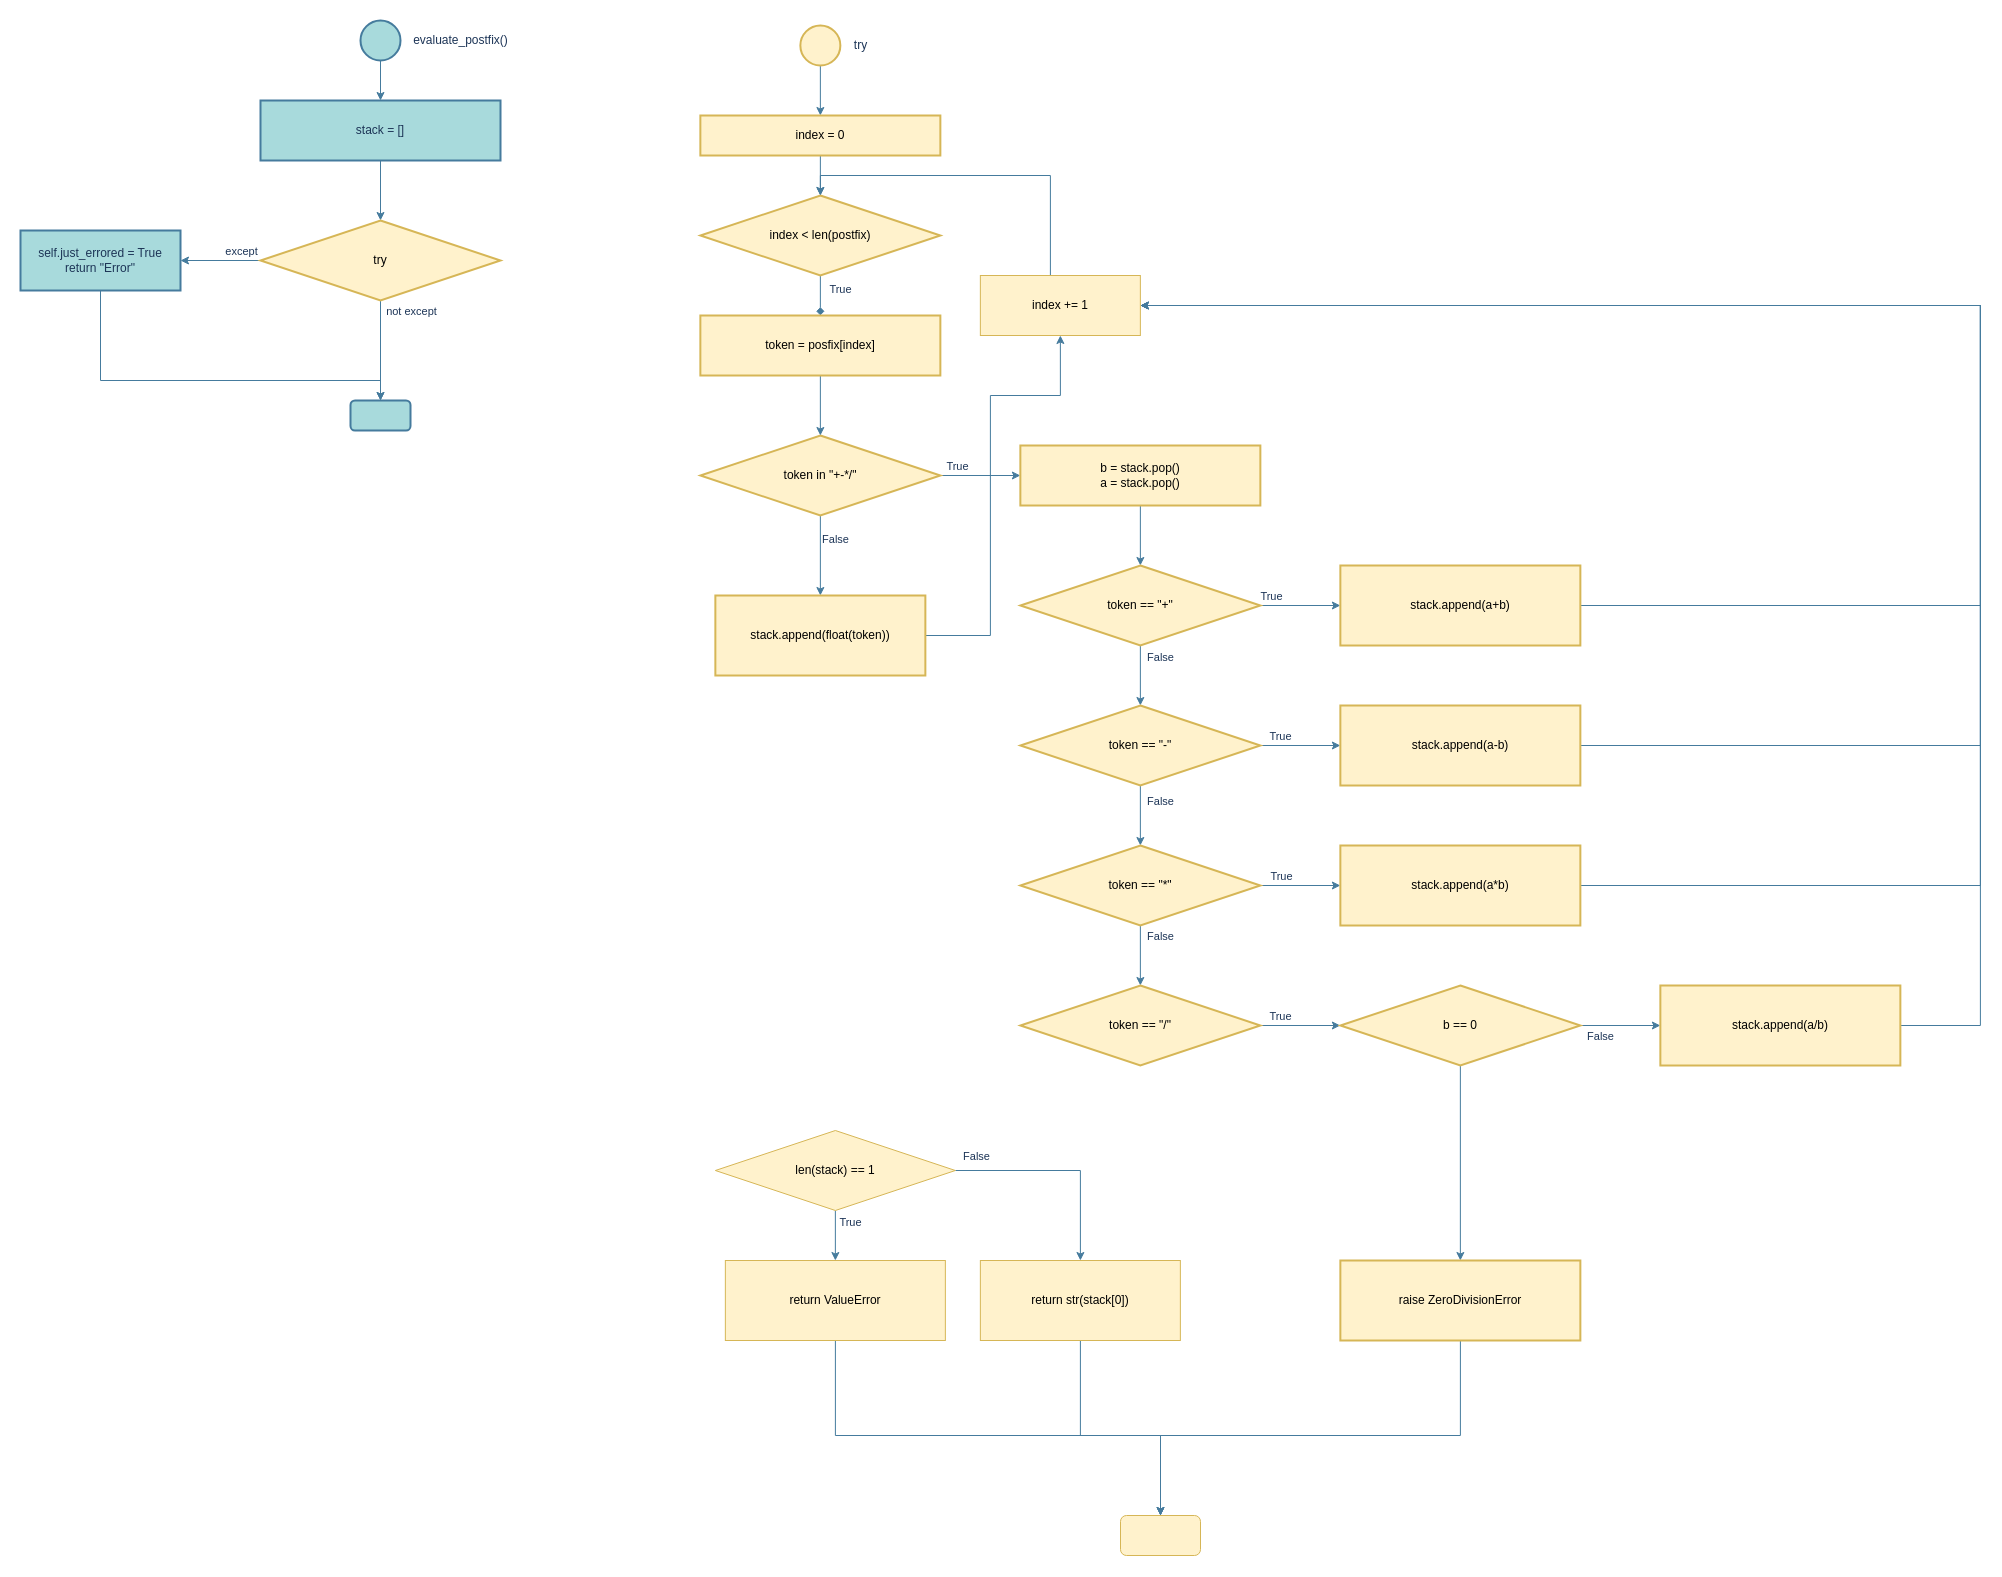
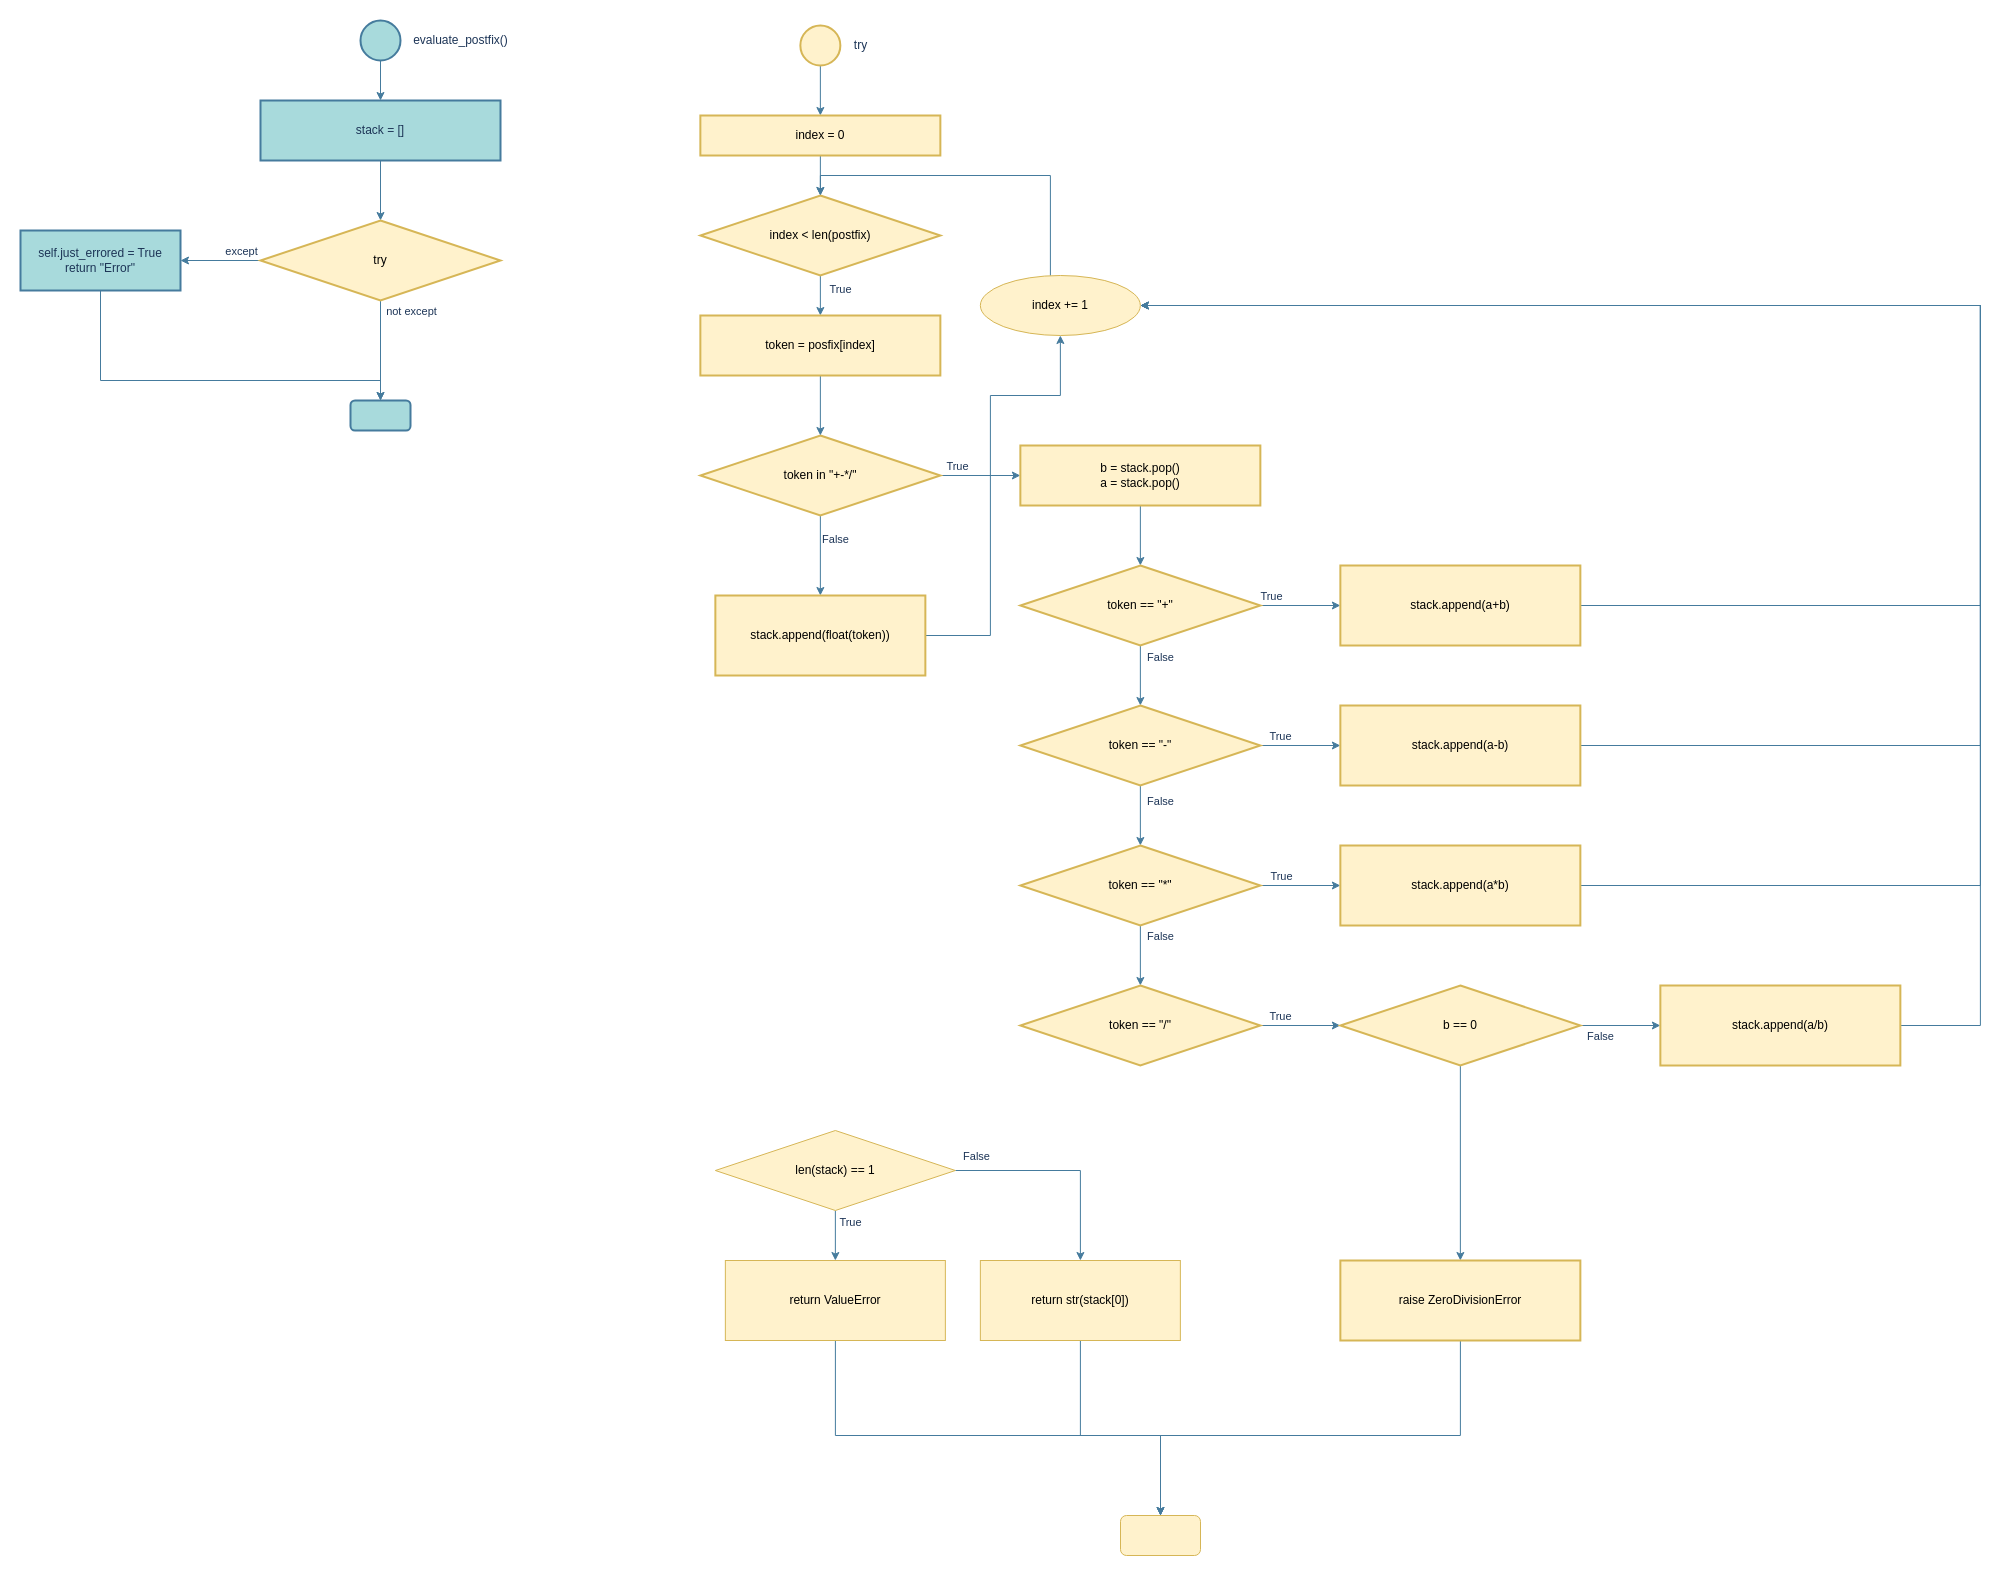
- <mxCell id="68" value="index += 1" style="whiteSpace=wrap;html=1;strokeColor=#d6b656;fillColor=#fff2cc;" vertex="1" parent="1"><mxGeometry x="979.86" y="275" width="160" height="60" as="geometry" /></mxCell>
+ <mxCell id="68" value="index += 1" style="ellipse;whiteSpace=wrap;html=1;strokeColor=#d6b656;fillColor=#fff2cc;" vertex="1" parent="1"><mxGeometry x="979.86" y="275" width="160" height="60" as="geometry" /></mxCell>
- <mxCell id="27" value="" style="edgeStyle=orthogonalEdgeStyle;rounded=0;orthogonalLoop=1;jettySize=auto;html=1;strokeColor=#457B9D;fontColor=#1D3557;fillColor=#A8DADC;endArrow=diamond;" edge="1" parent="1" source="29" target="31"><mxGeometry relative="1" as="geometry" /></mxCell>
+ <mxCell id="27" value="" style="edgeStyle=orthogonalEdgeStyle;rounded=0;orthogonalLoop=1;jettySize=auto;html=1;strokeColor=#457B9D;fontColor=#1D3557;fillColor=#A8DADC;" edge="1" parent="1" source="29" target="31"><mxGeometry relative="1" as="geometry" /></mxCell>
